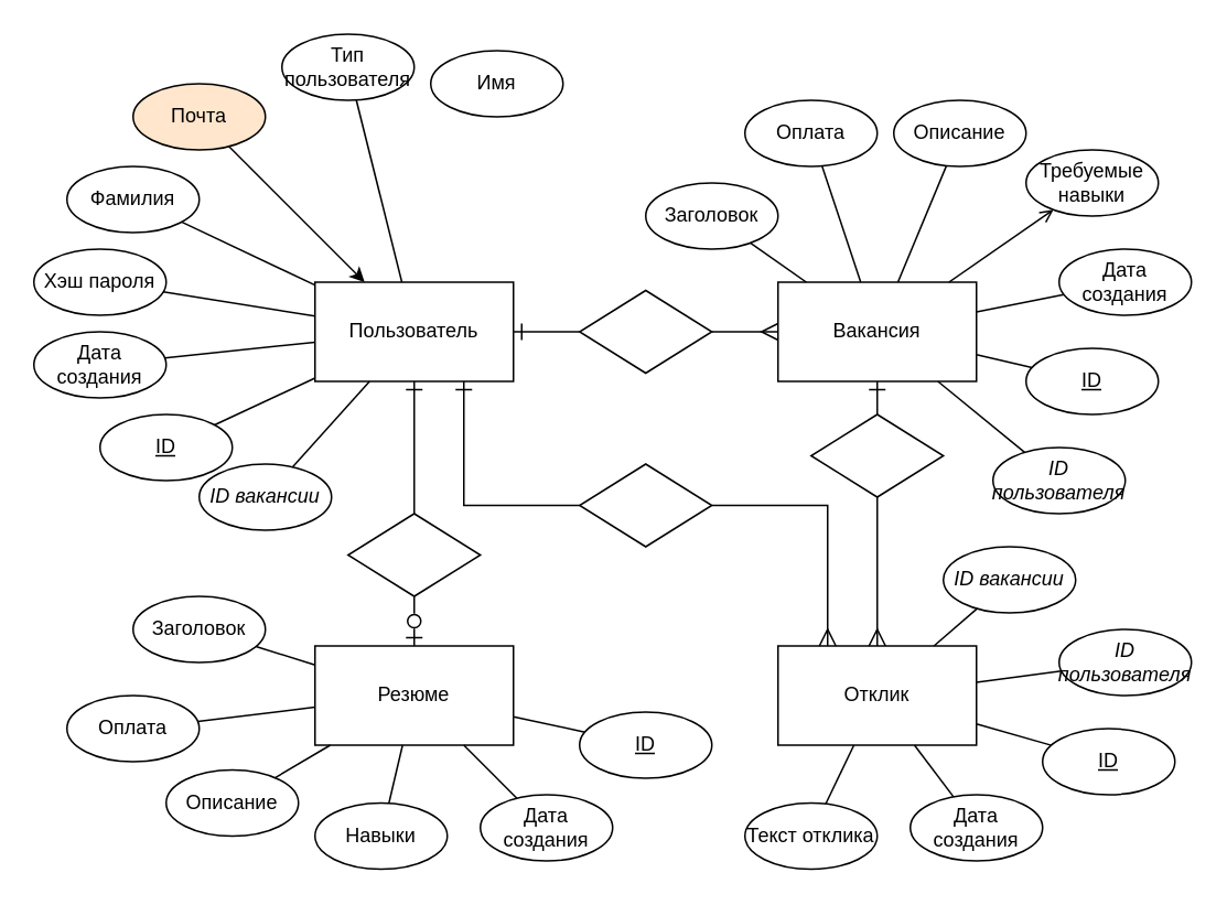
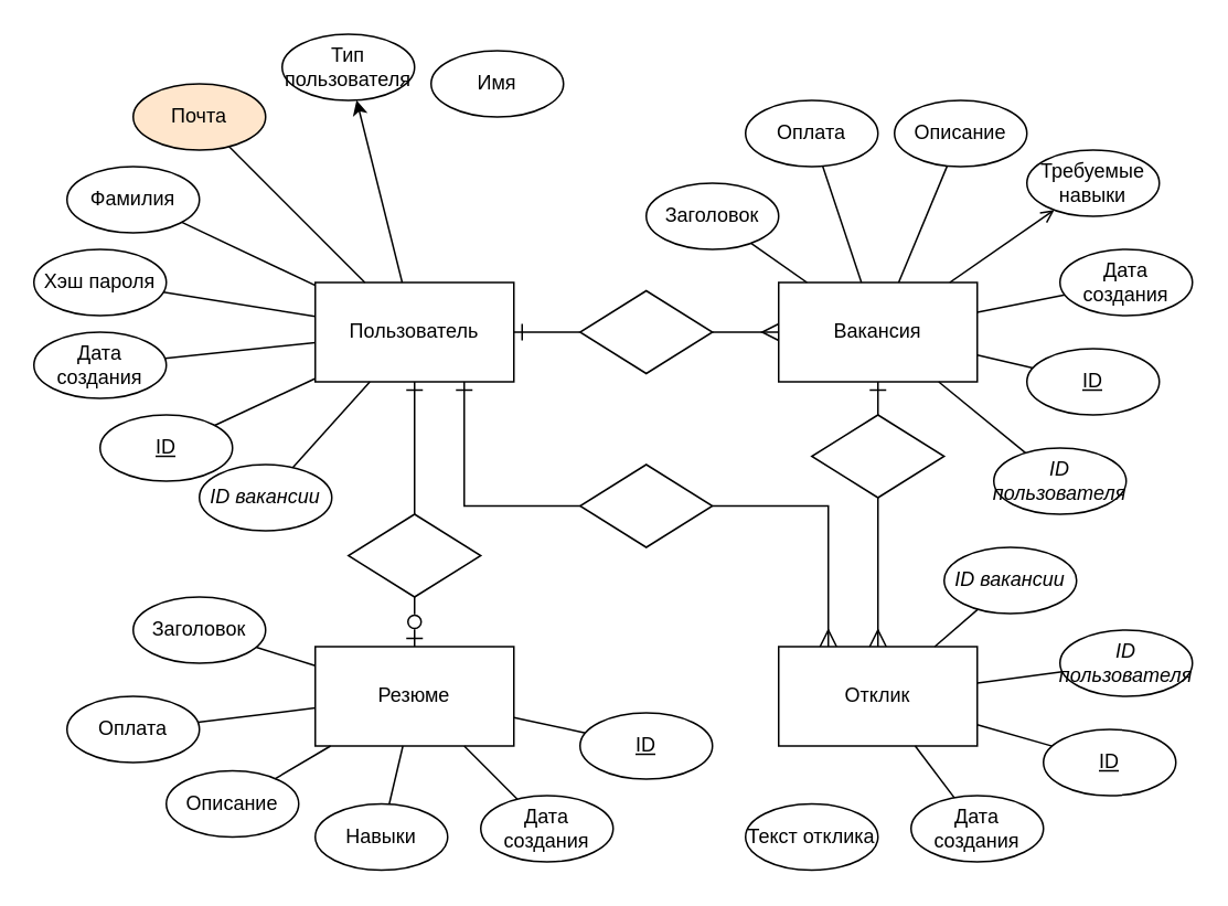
- <mxCell id="26" value="" style="endArrow=none;html=1;" parent="1" source="2" target="21" edge="1"><mxGeometry width="50" height="50" relative="1" as="geometry"><mxPoint x="250" y="160" as="sourcePoint" /><mxPoint x="300" y="110" as="targetPoint" /></mxGeometry></mxCell>
+ <mxCell id="26" value="" style="endArrow=classic;html=1;" parent="1" source="2" target="21" edge="1"><mxGeometry width="50" height="50" relative="1" as="geometry"><mxPoint x="250" y="160" as="sourcePoint" /><mxPoint x="300" y="110" as="targetPoint" /></mxGeometry></mxCell>
- <mxCell id="25" value="" style="endArrow=classic;html=1;" parent="1" source="20" target="2" edge="1"><mxGeometry width="50" height="50" relative="1" as="geometry"><mxPoint x="167.203" y="70.002" as="sourcePoint" /><mxPoint x="272.789" y="134.52" as="targetPoint" /></mxGeometry></mxCell>
+ <mxCell id="25" value="" style="endArrow=none;html=1;" parent="1" source="20" target="2" edge="1"><mxGeometry width="50" height="50" relative="1" as="geometry"><mxPoint x="167.203" y="70.002" as="sourcePoint" /><mxPoint x="272.789" y="134.52" as="targetPoint" /></mxGeometry></mxCell>
- <mxCell id="44" value="" style="endArrow=none;html=1;" parent="1" source="43" target="5" edge="1"><mxGeometry width="50" height="50" relative="1" as="geometry"><mxPoint x="260" y="420" as="sourcePoint" /><mxPoint x="310" y="370" as="targetPoint" /></mxGeometry></mxCell>
